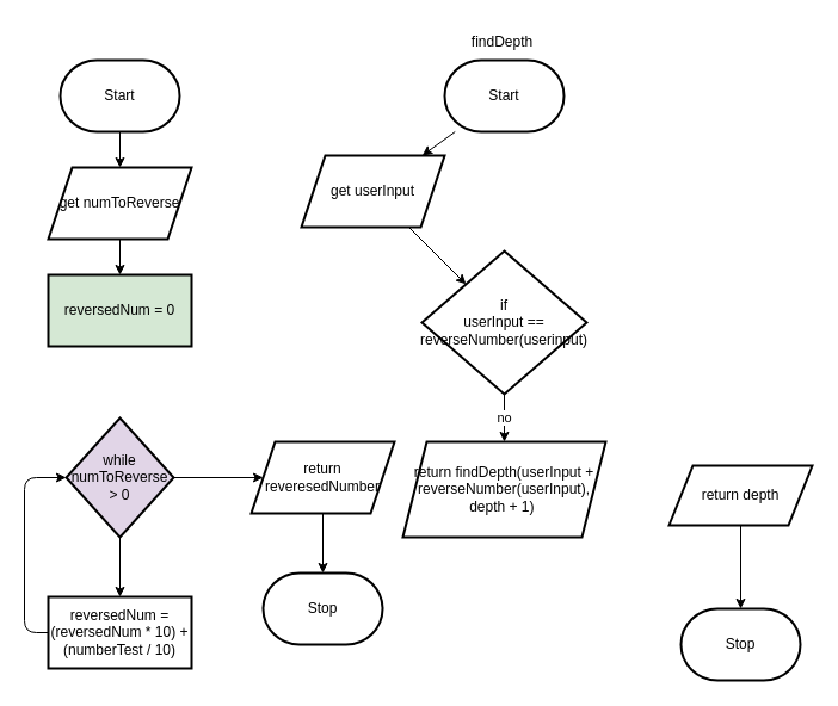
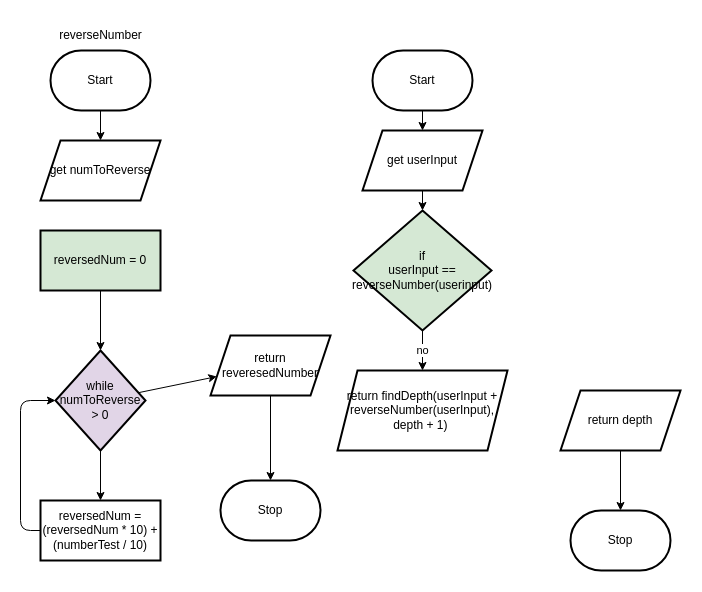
+ <mxCell id="16" value="reverseNumber" style="text;html=1;align=center;verticalAlign=middle;resizable=0;points=[];autosize=1;strokeColor=none;fillColor=none;" parent="1" vertex="1"><mxGeometry x="45" width="110" height="30" as="geometry" y="20" /></mxCell>
- <mxCell id="27" value="findDepth" style="text;html=1;align=center;verticalAlign=middle;resizable=0;points=[];autosize=1;strokeColor=none;fillColor=none;" vertex="1" parent="1"><mxGeometry x="385" width="70" height="30" as="geometry" y="20" /></mxCell>
- <mxCell id="20" value="get userInput" style="shape=parallelogram;perimeter=parallelogramPerimeter;whiteSpace=wrap;html=1;fixedSize=1;strokeWidth=2;" parent="1" vertex="1"><mxGeometry x="252" y="130" width="120" height="60" as="geometry" /></mxCell>
+ <mxCell id="20" value="get userInput" style="shape=parallelogram;perimeter=parallelogramPerimeter;whiteSpace=wrap;html=1;fixedSize=1;strokeWidth=2;" parent="1" vertex="1"><mxGeometry x="362" y="130" width="120" height="60" as="geometry" /></mxCell>
- <mxCell id="4" value="" style="edgeStyle=none;html=1;" parent="1" source="5" target="7" edge="1"><mxGeometry relative="1" as="geometry" /></mxCell>
- <mxCell id="22" value="if&lt;br&gt;userInput == reverseNumber(userinput)" style="rhombus;whiteSpace=wrap;html=1;strokeWidth=2;" vertex="1" parent="1"><mxGeometry x="353" y="210" width="138" height="120" as="geometry" /></mxCell>
+ <mxCell id="22" value="if&lt;br&gt;userInput == reverseNumber(userinput)" style="rhombus;whiteSpace=wrap;html=1;strokeWidth=2;fillColor=#d5e8d4;" vertex="1" parent="1"><mxGeometry x="353" y="210" width="138" height="120" as="geometry" /></mxCell>
+ <mxCell id="6" value="" style="edgeStyle=none;html=1;" parent="1" source="7" target="10" edge="1"><mxGeometry relative="1" as="geometry" /></mxCell>
- <mxCell id="14" value="return reveresedNumber" style="shape=parallelogram;perimeter=parallelogramPerimeter;whiteSpace=wrap;html=1;fixedSize=1;strokeWidth=2;" parent="1" vertex="1"><mxGeometry x="210" y="370" width="120" height="60" as="geometry" /></mxCell>
+ <mxCell id="14" value="return reveresedNumber" style="shape=parallelogram;perimeter=parallelogramPerimeter;whiteSpace=wrap;html=1;fixedSize=1;strokeWidth=2;" parent="1" vertex="1"><mxGeometry x="210" y="335" width="120" height="60" as="geometry" /></mxCell>
- <mxCell id="24" value="return depth" style="shape=parallelogram;perimeter=parallelogramPerimeter;whiteSpace=wrap;html=1;fixedSize=1;strokeWidth=2;" vertex="1" parent="1"><mxGeometry x="560" y="390" width="120" height="50" as="geometry" /></mxCell>
+ <mxCell id="24" value="return depth" style="shape=parallelogram;perimeter=parallelogramPerimeter;whiteSpace=wrap;html=1;fixedSize=1;strokeWidth=2;" vertex="1" parent="1"><mxGeometry x="560" y="390" width="120" height="60" as="geometry" /></mxCell>
